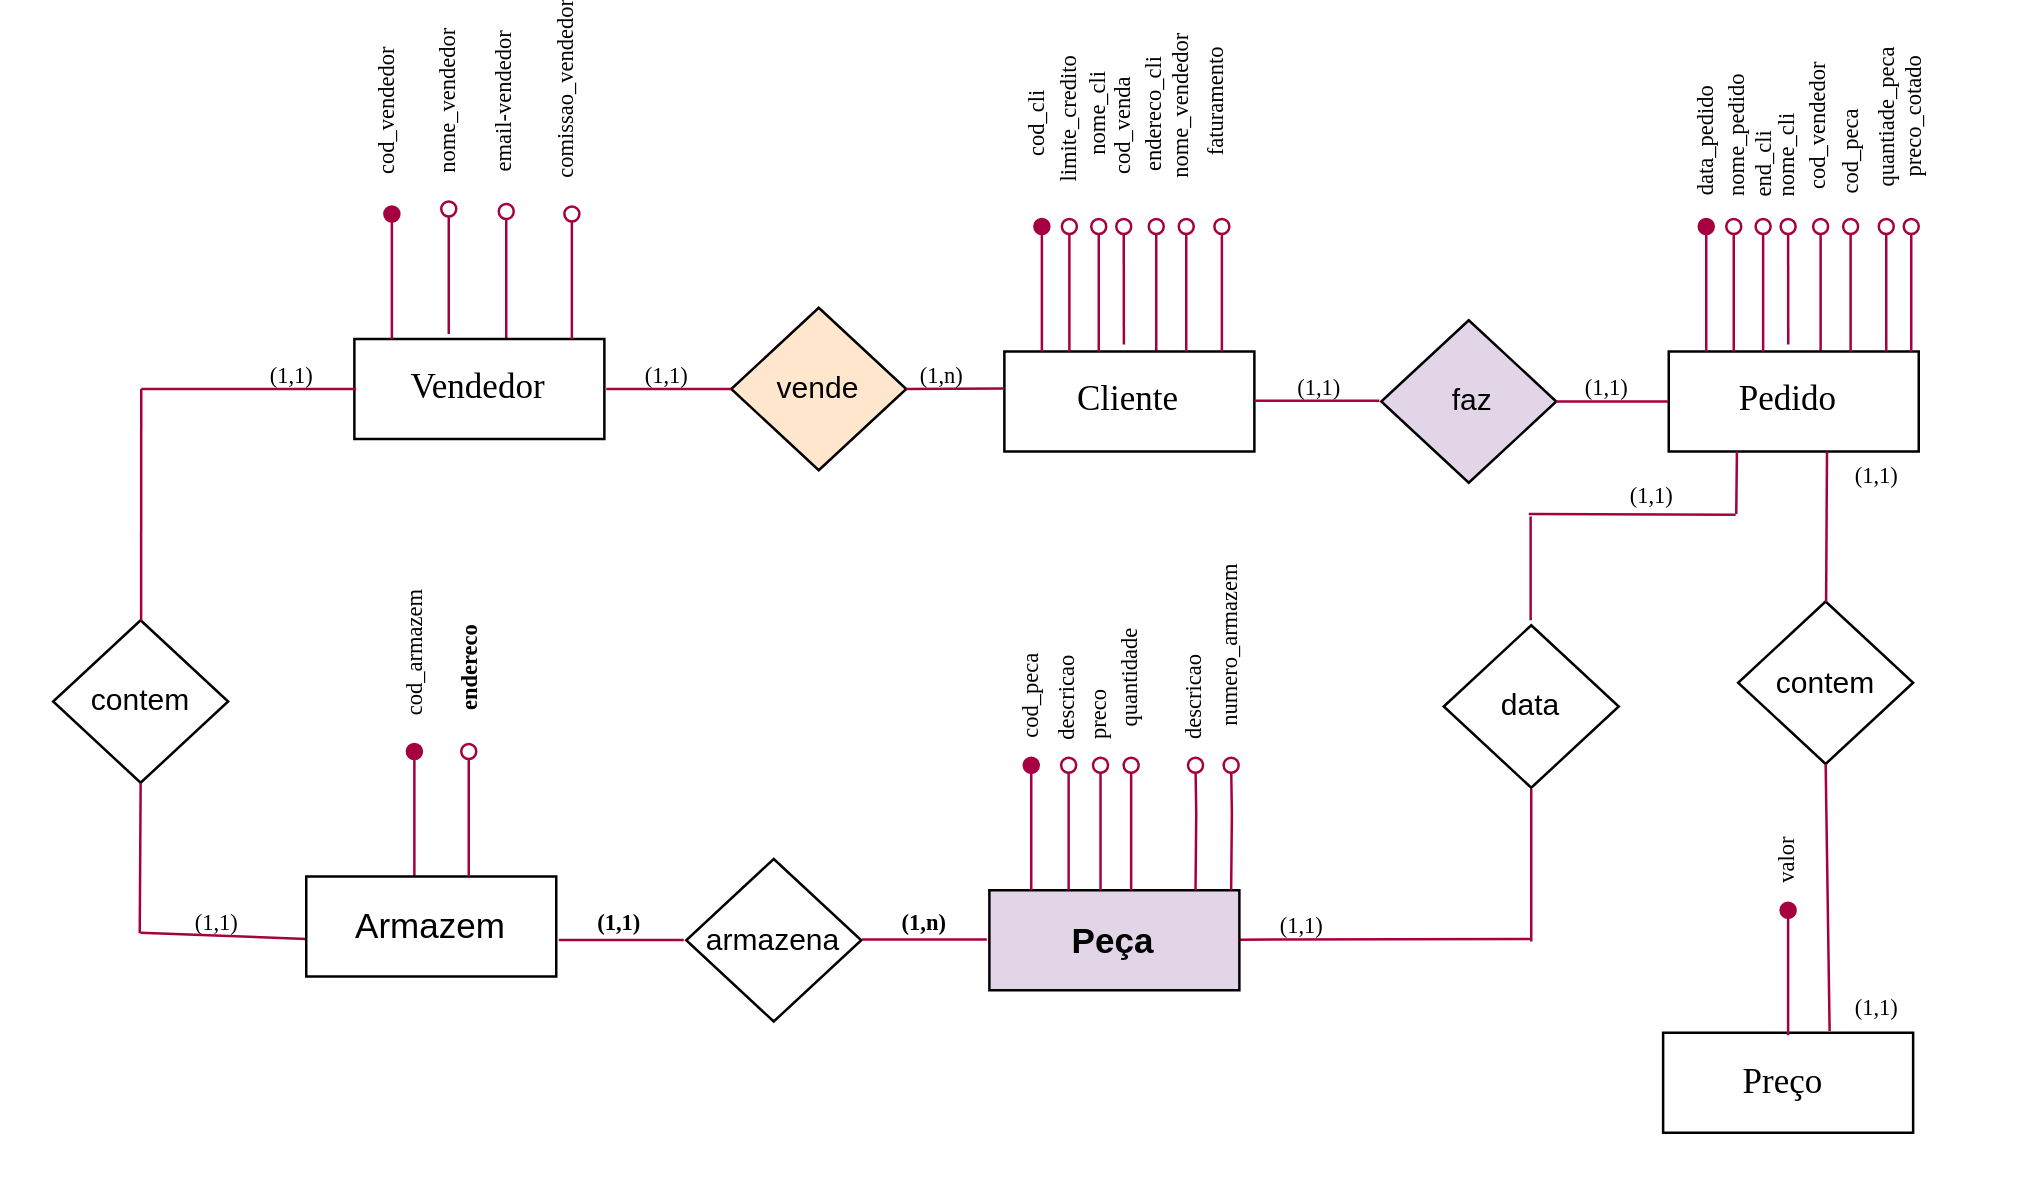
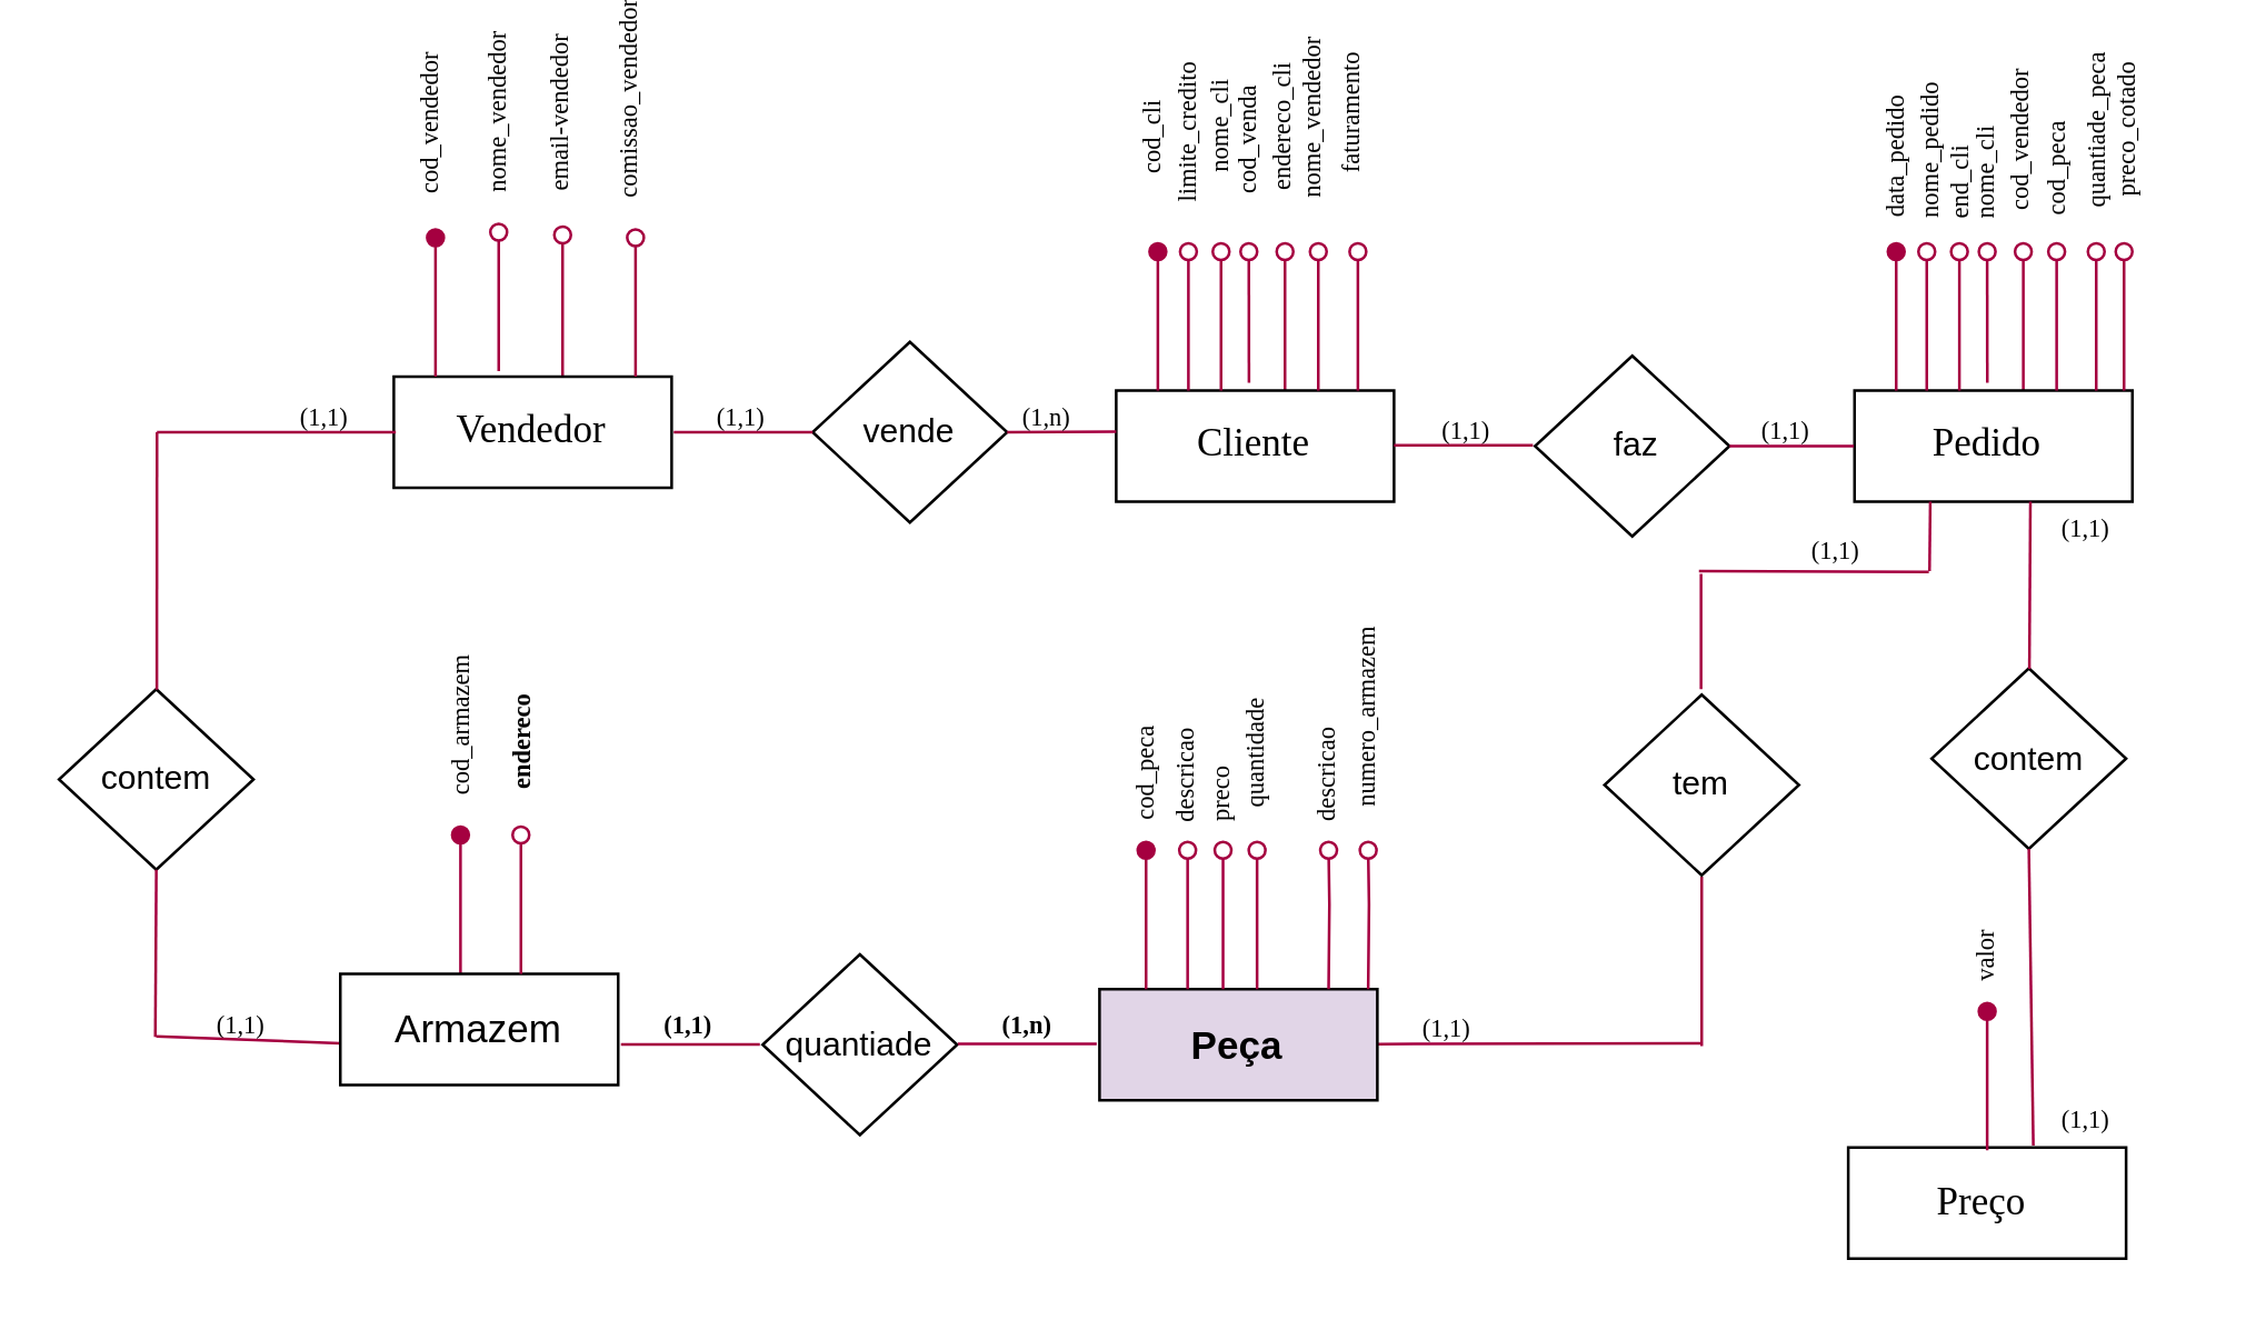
- <mxCell id="12" value="vende" style="rhombus;whiteSpace=wrap;html=1;fillColor=#ffe6cc;" vertex="1" parent="1"><mxGeometry x="292" y="117.5" width="70" height="65" as="geometry" /></mxCell>
+ <mxCell id="12" value="vende" style="rhombus;whiteSpace=wrap;html=1;" vertex="1" parent="1"><mxGeometry x="292" y="117.5" width="70" height="65" as="geometry" /></mxCell>
- <mxCell id="33" value="&amp;nbsp;faz" style="rhombus;whiteSpace=wrap;html=1;fillColor=#e1d5e7;" vertex="1" parent="1"><mxGeometry x="552" y="122.5" width="70" height="65" as="geometry" /></mxCell>
+ <mxCell id="33" value="&amp;nbsp;faz" style="rhombus;whiteSpace=wrap;html=1;" vertex="1" parent="1"><mxGeometry x="552" y="122.5" width="70" height="65" as="geometry" /></mxCell>
- <mxCell id="98" value="data" style="rhombus;whiteSpace=wrap;html=1;" vertex="1" parent="1"><mxGeometry x="577" y="244.5" width="70" height="65" as="geometry" /></mxCell>
+ <mxCell id="98" value="tem" style="rhombus;whiteSpace=wrap;html=1;" vertex="1" parent="1"><mxGeometry x="577" y="244.5" width="70" height="65" as="geometry" /></mxCell>
- <mxCell id="79" value="armazena" style="rhombus;whiteSpace=wrap;html=1;" vertex="1" parent="1"><mxGeometry x="274" y="338" width="70" height="65" as="geometry" /></mxCell>
+ <mxCell id="79" value="quantiade" style="rhombus;whiteSpace=wrap;html=1;" vertex="1" parent="1"><mxGeometry x="274" y="338" width="70" height="65" as="geometry" /></mxCell>
